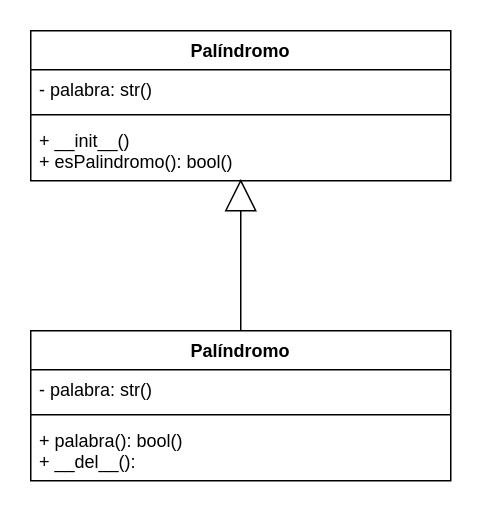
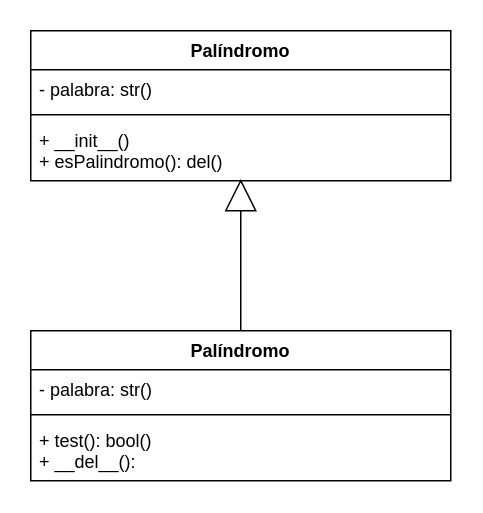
- <mxCell id="5" value="+ __init__()&#10;+ esPalindromo(): bool()" style="text;strokeColor=none;fillColor=none;align=left;verticalAlign=top;spacingLeft=4;spacingRight=4;overflow=hidden;rotatable=0;points=[[0,0.5],[1,0.5]];portConstraint=eastwest;" parent="2" vertex="1"><mxGeometry y="60" width="280" height="40" as="geometry" /></mxCell>
+ <mxCell id="5" value="+ __init__()&#10;+ esPalindromo(): del()" style="text;strokeColor=none;fillColor=none;align=left;verticalAlign=top;spacingLeft=4;spacingRight=4;overflow=hidden;rotatable=0;points=[[0,0.5],[1,0.5]];portConstraint=eastwest;" parent="2" vertex="1"><mxGeometry y="60" width="280" height="40" as="geometry" /></mxCell>
- <mxCell id="11" value="+ palabra(): bool()&#10;+ __del__():" style="text;strokeColor=none;fillColor=none;align=left;verticalAlign=top;spacingLeft=4;spacingRight=4;overflow=hidden;rotatable=0;points=[[0,0.5],[1,0.5]];portConstraint=eastwest;" vertex="1" parent="8"><mxGeometry y="60" width="280" height="40" as="geometry" /></mxCell>
+ <mxCell id="11" value="+ test(): bool()&#10;+ __del__():" style="text;strokeColor=none;fillColor=none;align=left;verticalAlign=top;spacingLeft=4;spacingRight=4;overflow=hidden;rotatable=0;points=[[0,0.5],[1,0.5]];portConstraint=eastwest;" vertex="1" parent="8"><mxGeometry y="60" width="280" height="40" as="geometry" /></mxCell>
